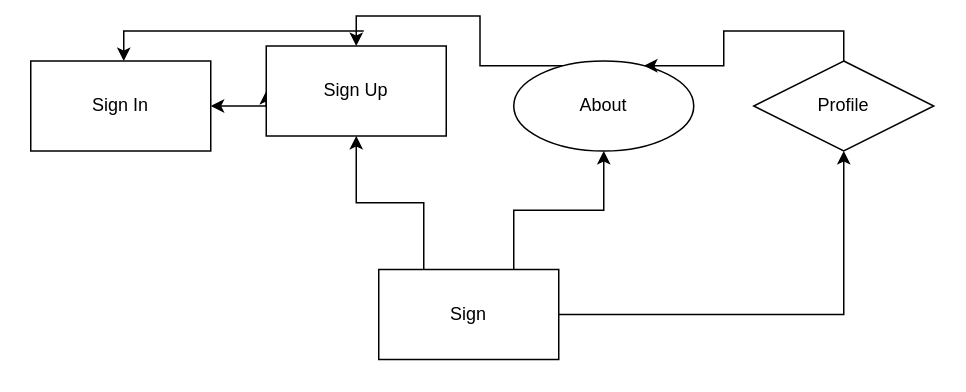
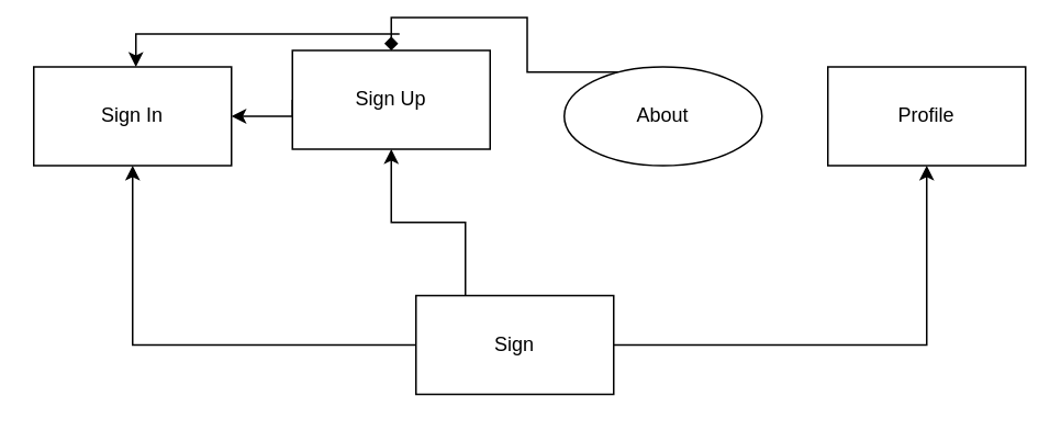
- <mxCell id="12" style="edgeStyle=orthogonalEdgeStyle;rounded=0;orthogonalLoop=1;jettySize=auto;html=1;exitX=0.5;exitY=0;exitDx=0;exitDy=0;entryX=0.75;entryY=0;entryDx=0;entryDy=0;startArrow=none;startFill=0;endArrow=classic;endFill=1;" edge="1" parent="1" source="13" target="11"><mxGeometry relative="1" as="geometry" /></mxCell>
- <mxCell id="10" style="edgeStyle=orthogonalEdgeStyle;rounded=0;orthogonalLoop=1;jettySize=auto;html=1;exitX=0.25;exitY=0;exitDx=0;exitDy=0;entryX=0.5;entryY=0;entryDx=0;entryDy=0;startArrow=none;startFill=0;" edge="1" parent="1" source="11" target="4"><mxGeometry relative="1" as="geometry" /></mxCell>
+ <mxCell id="10" style="edgeStyle=orthogonalEdgeStyle;rounded=0;orthogonalLoop=1;jettySize=auto;html=1;exitX=0.25;exitY=0;exitDx=0;exitDy=0;entryX=0.5;entryY=0;entryDx=0;entryDy=0;startArrow=none;startFill=0;endArrow=diamond;" edge="1" parent="1" source="11" target="4"><mxGeometry relative="1" as="geometry" /></mxCell>
- <mxCell id="2" style="edgeStyle=orthogonalEdgeStyle;rounded=0;orthogonalLoop=1;jettySize=auto;html=1;exitX=1;exitY=0.5;exitDx=0;exitDy=0;entryX=0;entryY=0.5;entryDx=0;entryDy=0;startArrow=classic;startFill=1;" edge="1" parent="1" source="3" target="4"><mxGeometry relative="1" as="geometry" /></mxCell>
+ <mxCell id="2" style="edgeStyle=orthogonalEdgeStyle;rounded=0;orthogonalLoop=1;jettySize=auto;html=1;exitX=1;exitY=0.5;exitDx=0;exitDy=0;entryX=0;entryY=0.5;entryDx=0;entryDy=0;startArrow=classic;startFill=1;endArrow=none;" edge="1" parent="1" source="3" target="4"><mxGeometry relative="1" as="geometry" /></mxCell>
- <mxCell id="13" value="Profile" style="rhombus;whiteSpace=wrap;html=1;" vertex="1" parent="1"><mxGeometry x="502" y="40" width="120" height="60" as="geometry" /></mxCell>
+ <mxCell id="13" value="Profile" style="rounded=0;whiteSpace=wrap;html=1;" vertex="1" parent="1"><mxGeometry x="502" y="40" width="120" height="60" as="geometry" /></mxCell>
- <mxCell id="7" style="edgeStyle=orthogonalEdgeStyle;rounded=0;orthogonalLoop=1;jettySize=auto;html=1;exitX=0.75;exitY=0;exitDx=0;exitDy=0;entryX=0.5;entryY=1;entryDx=0;entryDy=0;startArrow=none;startFill=0;" edge="1" parent="1" source="9" target="11"><mxGeometry relative="1" as="geometry" /></mxCell>
+ <mxCell id="5" style="edgeStyle=orthogonalEdgeStyle;rounded=0;orthogonalLoop=1;jettySize=auto;html=1;exitX=0;exitY=0.5;exitDx=0;exitDy=0;entryX=0.5;entryY=1;entryDx=0;entryDy=0;startArrow=none;startFill=0;" edge="1" parent="1" source="9" target="3"><mxGeometry relative="1" as="geometry" /></mxCell>
